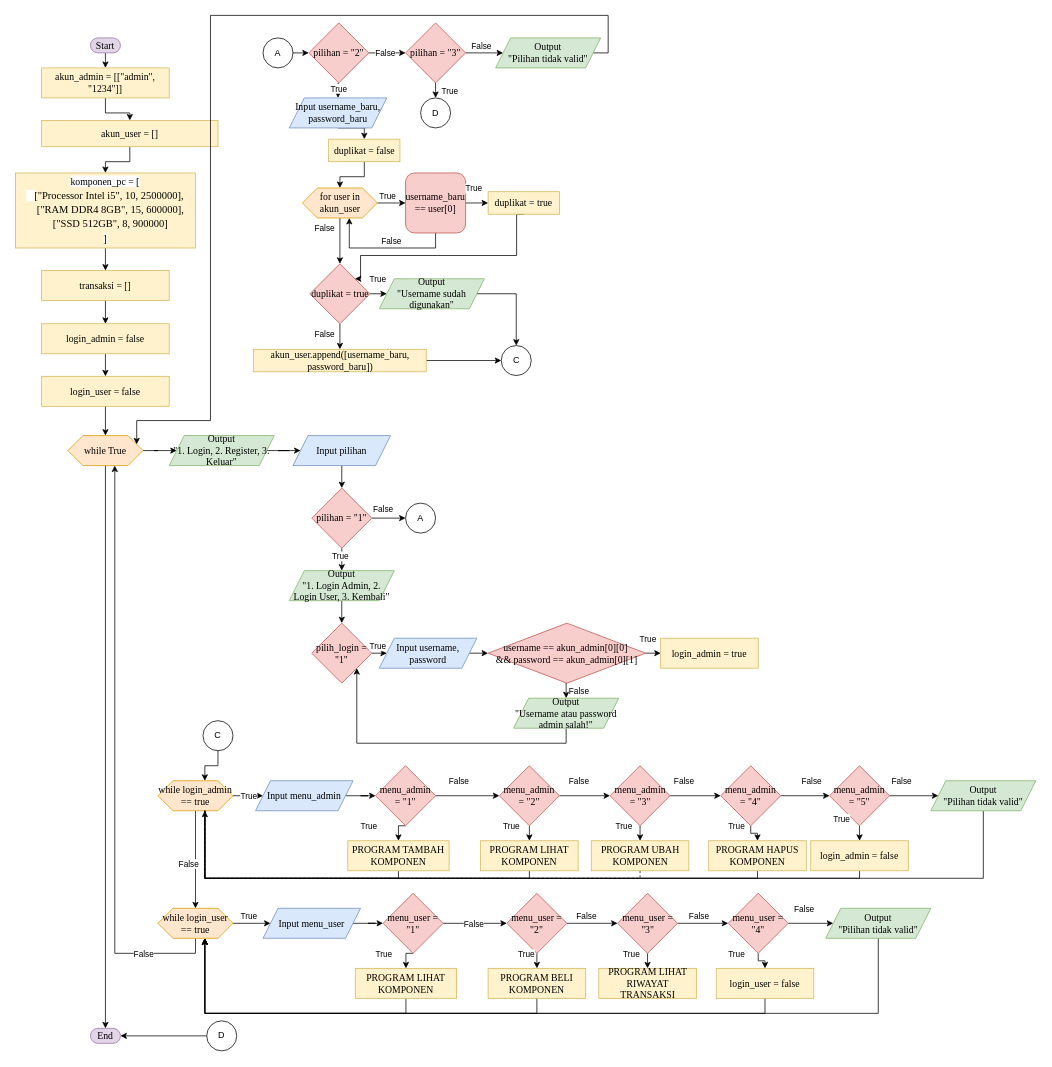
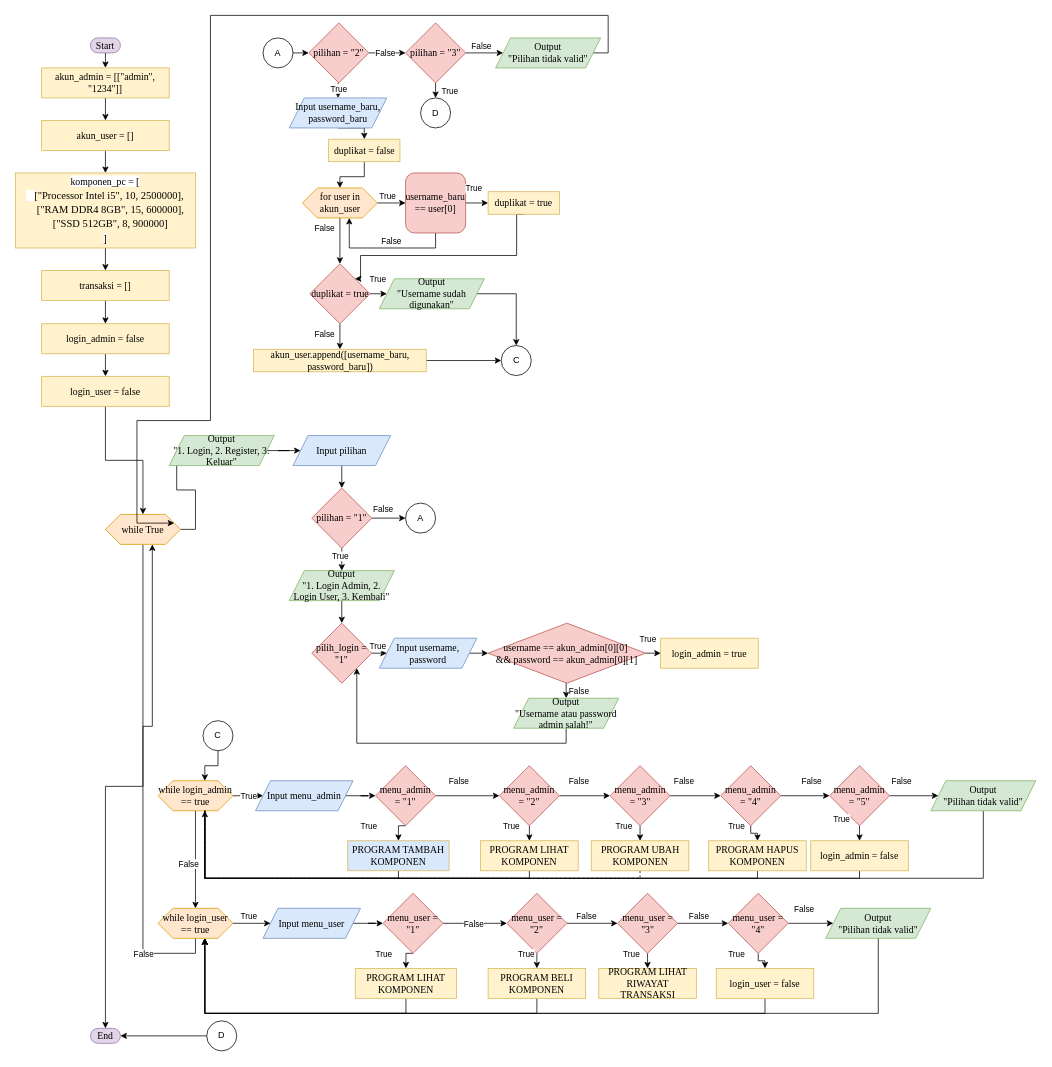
- <mxCell id="7" value="akun_user = []" style="rounded=0;whiteSpace=wrap;html=1;fontFamily=Times New Roman;fillColor=#fff2cc;strokeColor=#d6b656;fontSize=13;" vertex="1" parent="1"><mxGeometry x="55" y="160" width="235" height="35" as="geometry" /></mxCell>
+ <mxCell id="7" value="akun_user = []" style="rounded=0;whiteSpace=wrap;html=1;fontFamily=Times New Roman;fillColor=#fff2cc;strokeColor=#d6b656;fontSize=13;" vertex="1" parent="1"><mxGeometry x="55" y="160" width="170" height="40" as="geometry" /></mxCell>
- <mxCell id="18" value="while True" style="shape=hexagon;perimeter=hexagonPerimeter2;whiteSpace=wrap;html=1;fixedSize=1;fontFamily=Times New Roman;fillColor=#ffe6cc;strokeColor=#d79b00;fontSize=13;" vertex="1" parent="1"><mxGeometry x="90" y="580" width="100" height="40" as="geometry" /></mxCell>
+ <mxCell id="18" value="while True" style="shape=hexagon;perimeter=hexagonPerimeter2;whiteSpace=wrap;html=1;fixedSize=1;fontFamily=Times New Roman;fillColor=#ffe6cc;strokeColor=#d79b00;fontSize=13;" vertex="1" parent="1"><mxGeometry x="140" y="685" width="100" height="40" as="geometry" /></mxCell>
- <mxCell id="99" value="PROGRAM TAMBAH KOMPONEN" style="rounded=0;whiteSpace=wrap;html=1;fontFamily=Times New Roman;fillColor=#fff2cc;strokeColor=#d6b656;fontSize=13;" vertex="1" parent="1"><mxGeometry x="463" y="1120" width="135" height="40" as="geometry" /></mxCell>
+ <mxCell id="99" value="PROGRAM TAMBAH KOMPONEN" style="rounded=0;whiteSpace=wrap;html=1;fontFamily=Times New Roman;fillColor=#dae8fc;strokeColor=#d6b656;fontSize=13;" vertex="1" parent="1"><mxGeometry x="463" y="1120" width="135" height="40" as="geometry" /></mxCell>
